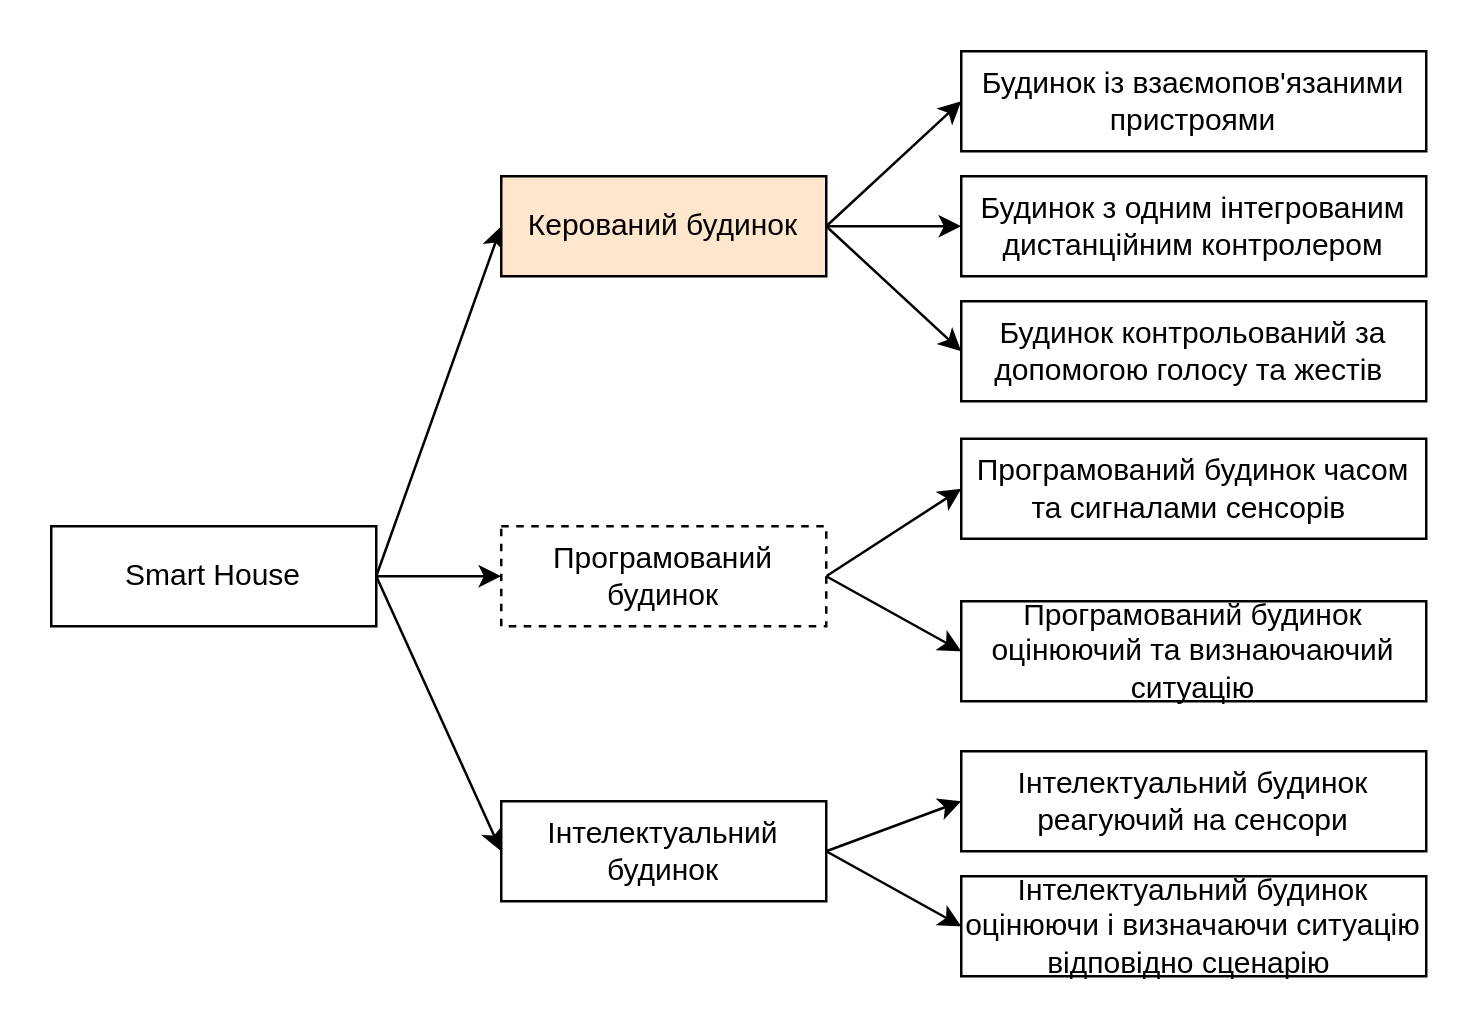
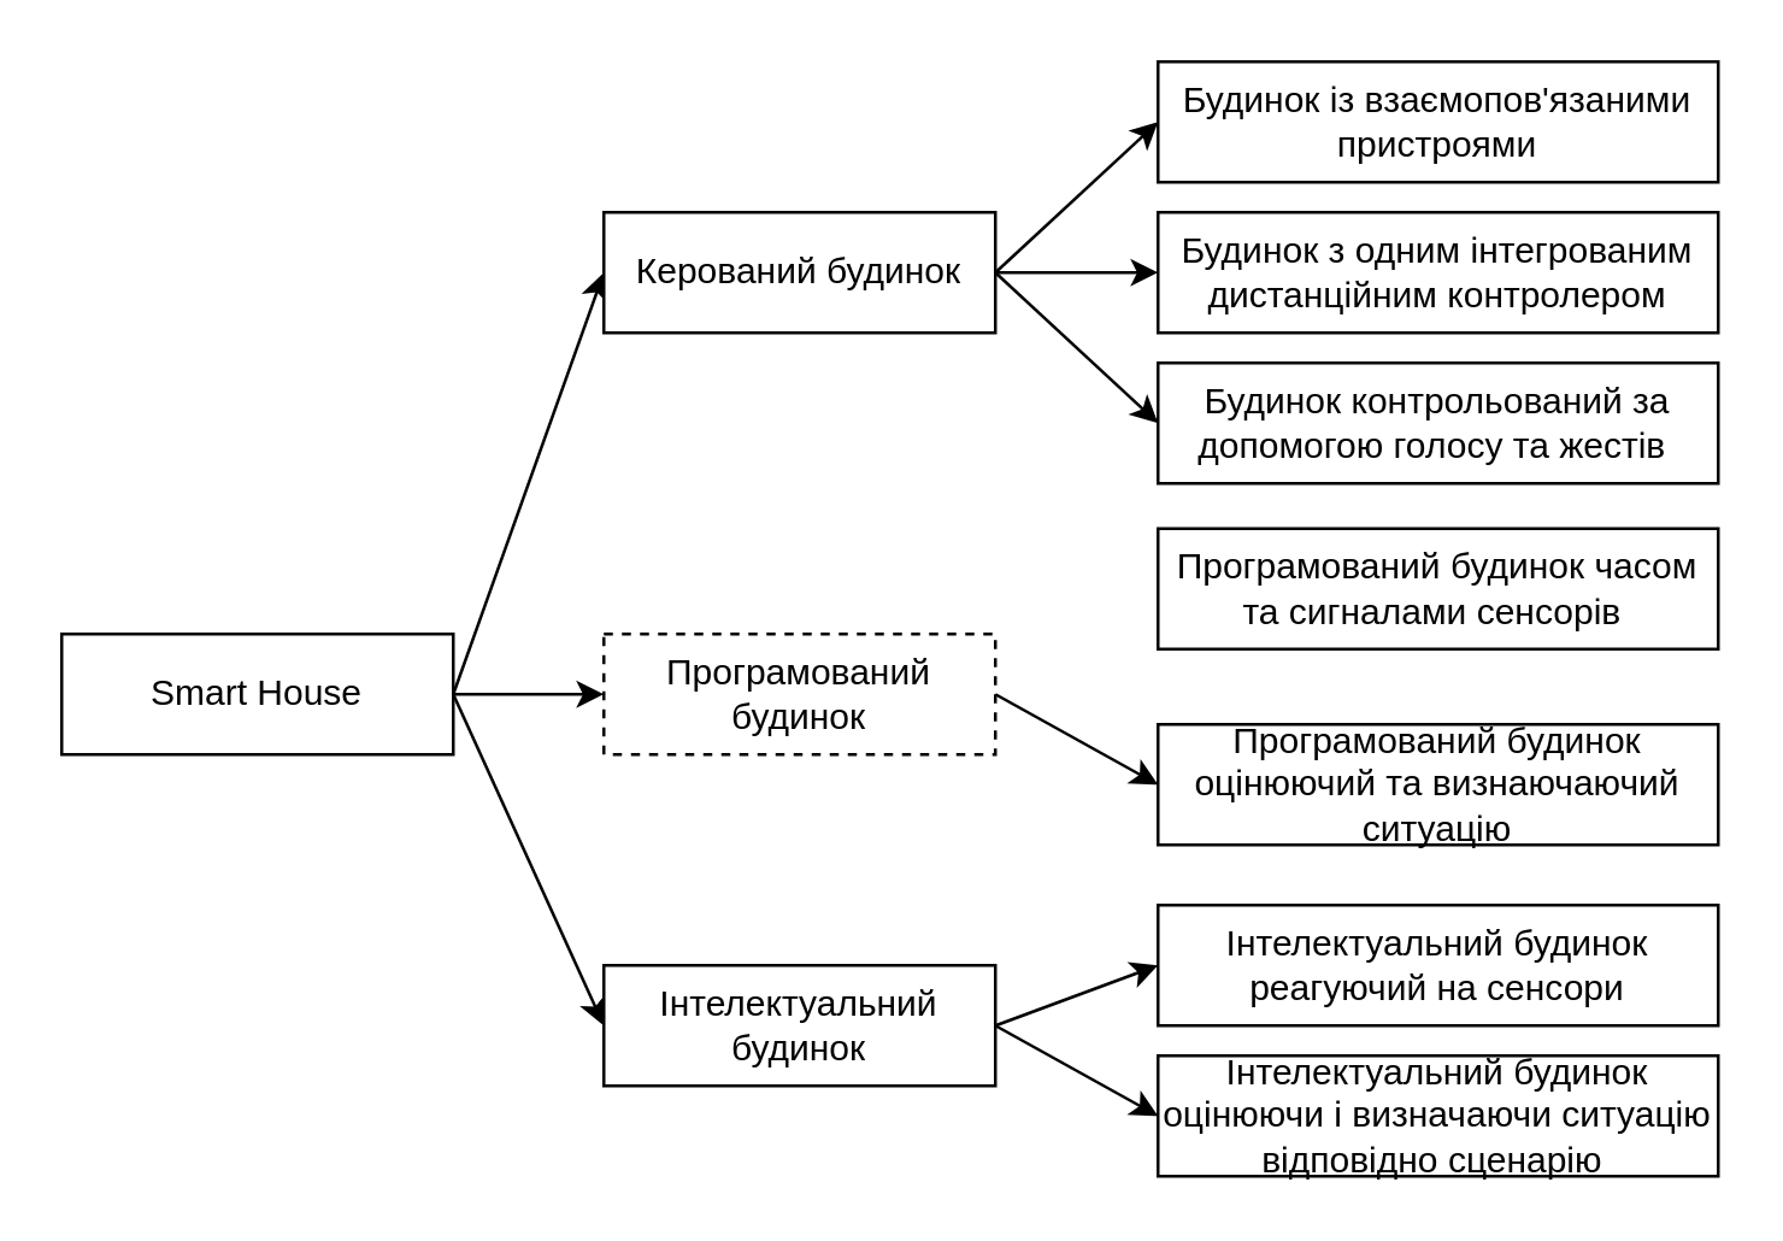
- <mxCell id="19" value="Керований будинок" style="rounded=0;whiteSpace=wrap;html=1;fillColor=#ffe6cc;" vertex="1" parent="1"><mxGeometry x="200" y="70" width="130" height="40" as="geometry" /></mxCell>
+ <mxCell id="19" value="Керований будинок" style="rounded=0;whiteSpace=wrap;html=1;" vertex="1" parent="1"><mxGeometry x="200" y="70" width="130" height="40" as="geometry" /></mxCell>
- <mxCell id="13" style="rounded=0;orthogonalLoop=1;jettySize=auto;html=1;entryX=0;entryY=0.5;entryDx=0;entryDy=0;exitX=1;exitY=0.5;exitDx=0;exitDy=0;" edge="1" parent="1" source="15" target="3"><mxGeometry relative="1" as="geometry" /></mxCell>
